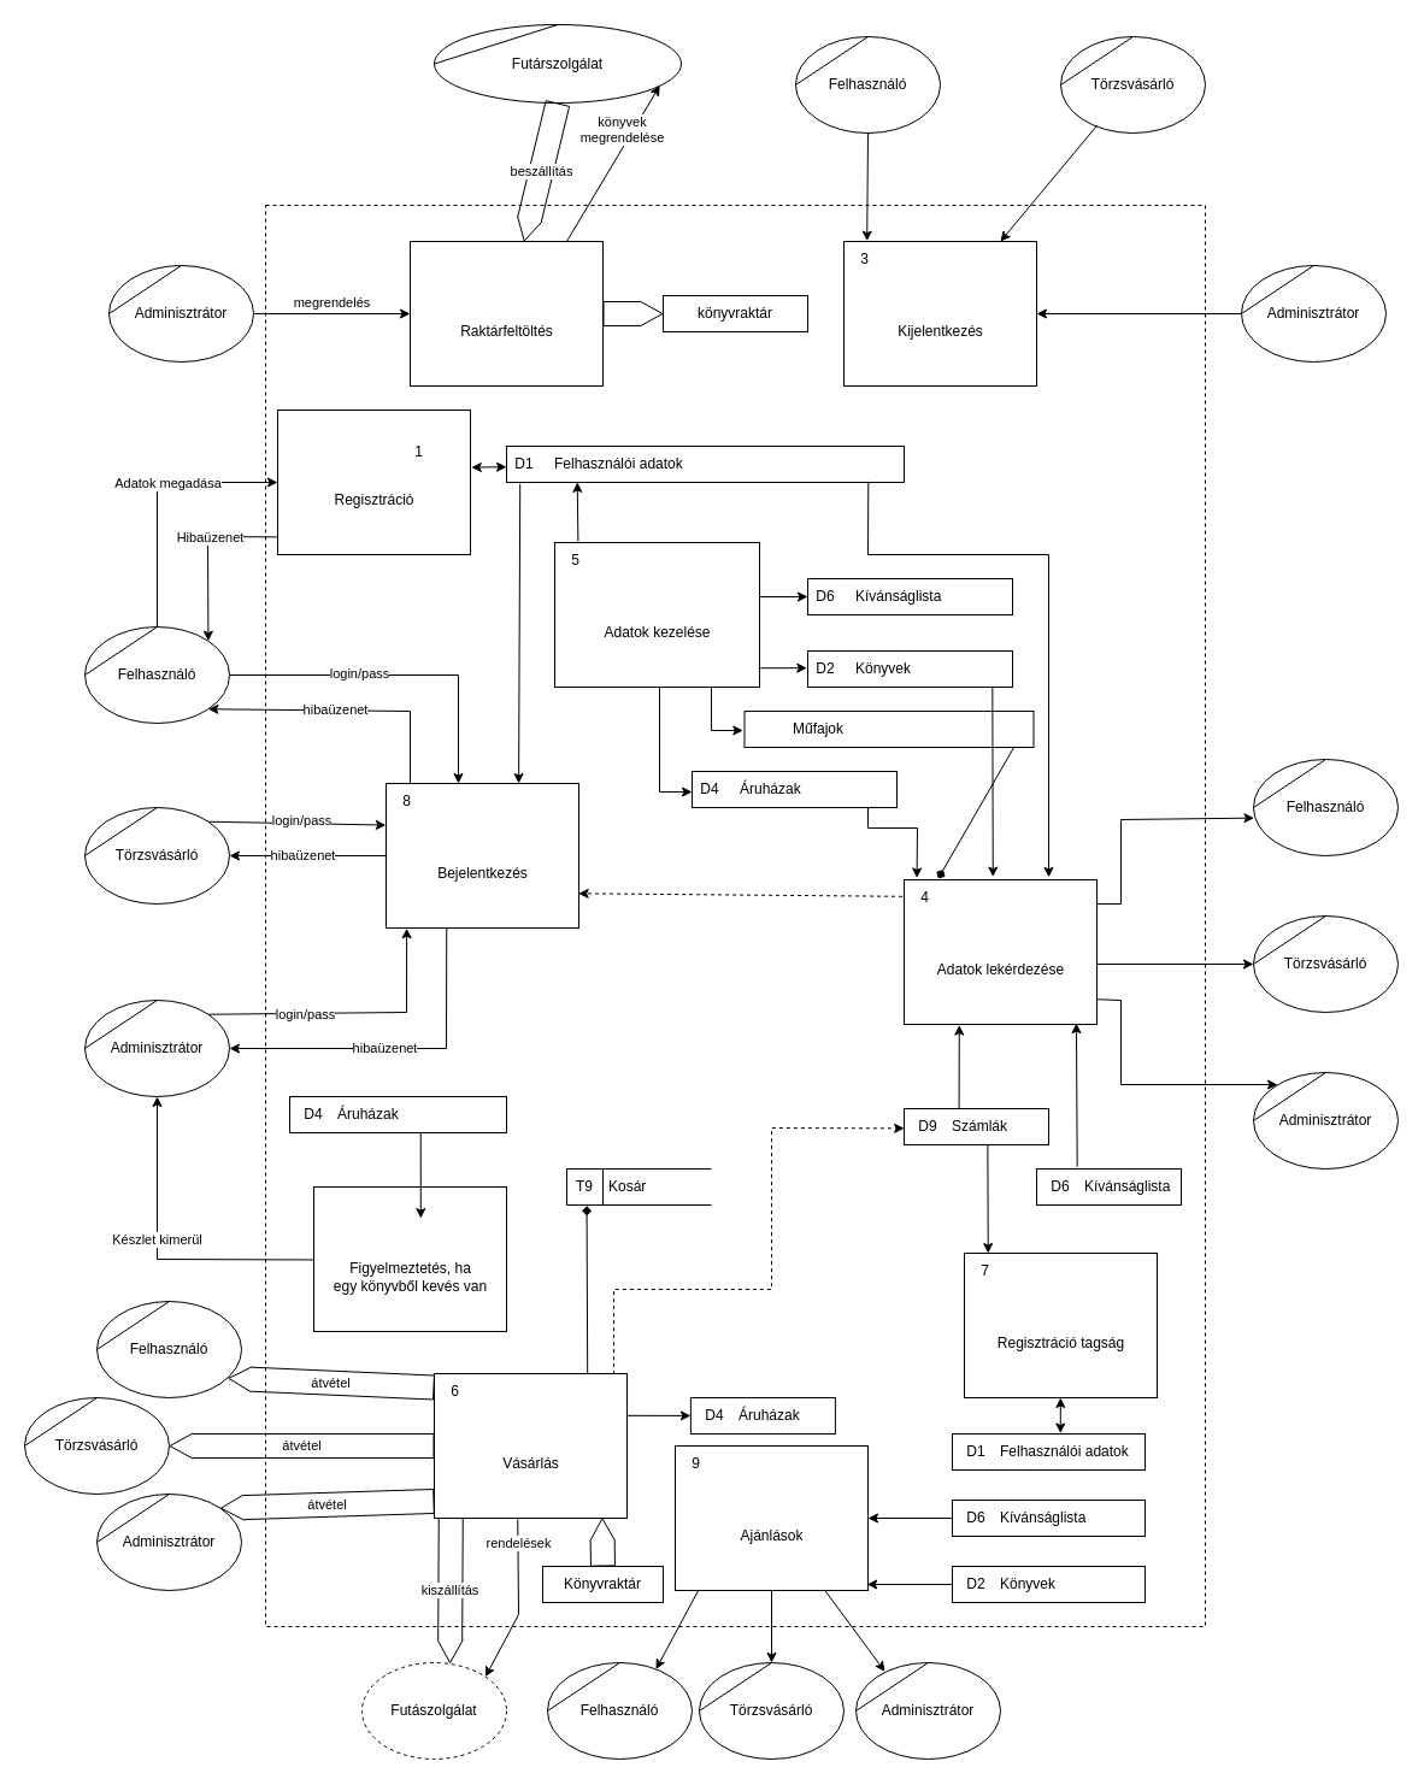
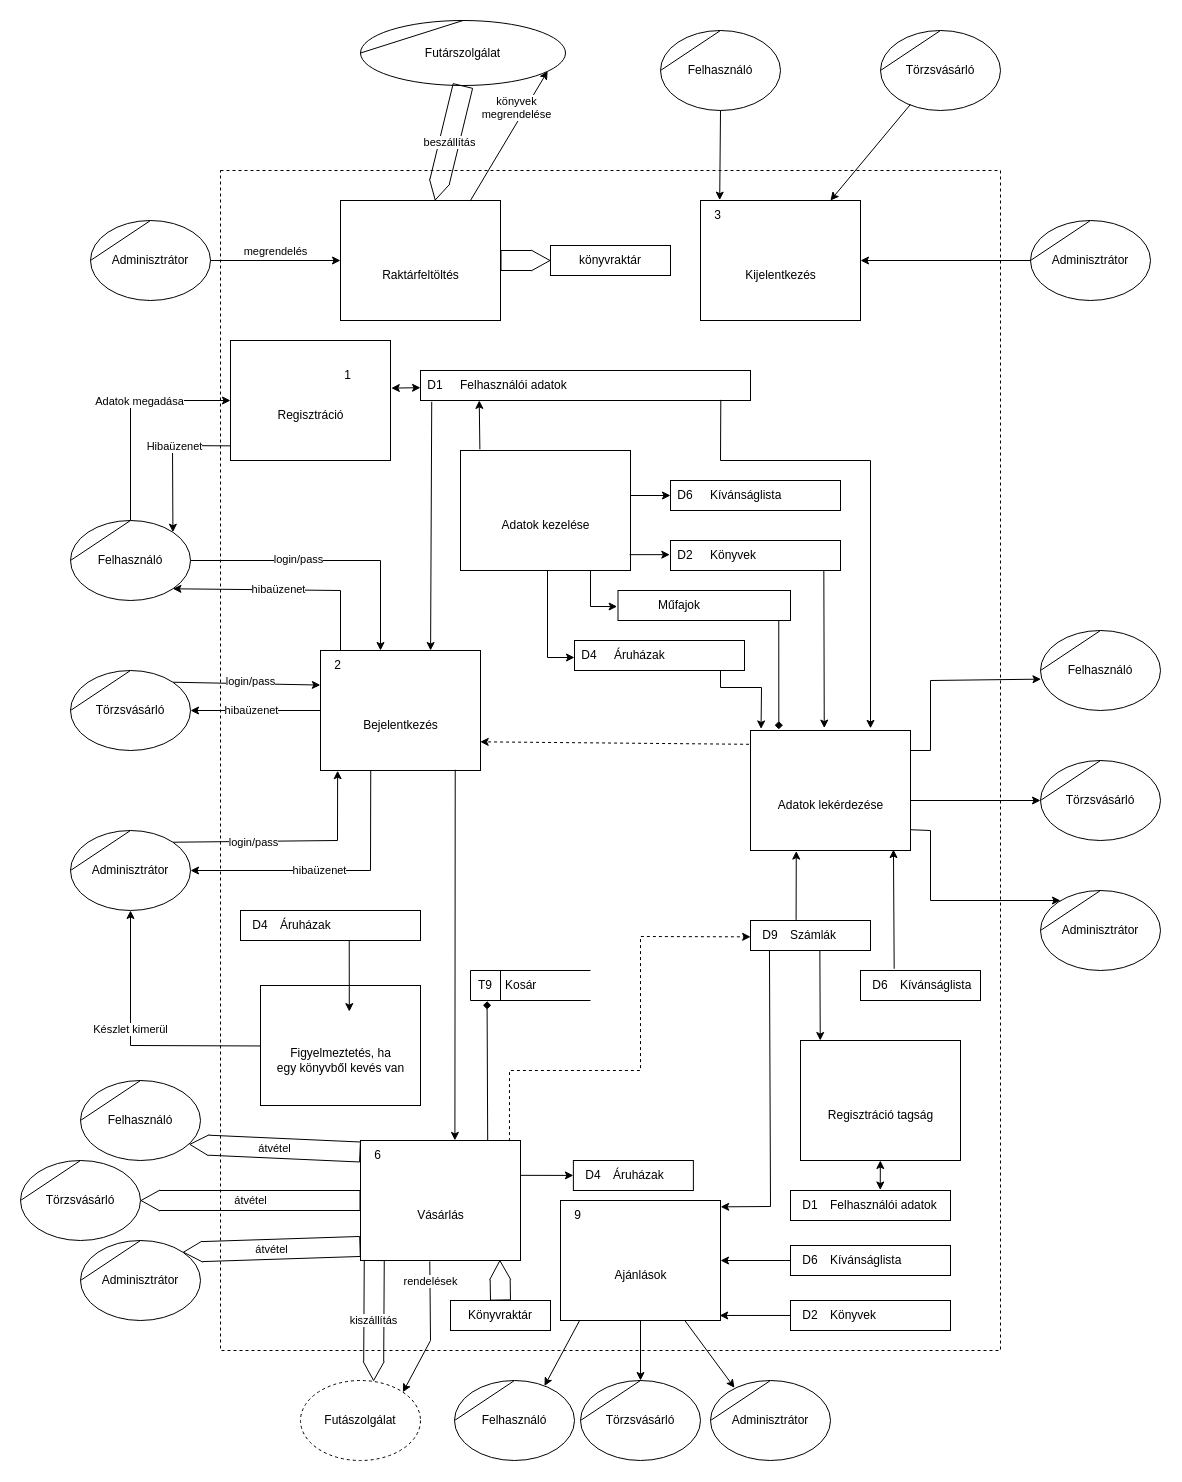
- <mxCell id="18" value="5" style="text;html=1;strokeColor=none;fillColor=none;align=center;verticalAlign=middle;whiteSpace=wrap;rounded=0;movable=0;resizable=0;rotatable=0;cloneable=0;deletable=0;connectable=0;allowArrows=0;pointerEvents=1;" parent="17" vertex="1"><mxGeometry width="35" height="30" as="geometry" /></mxCell>
- <mxCell id="8" value="Műfajok" style="html=1;dashed=0;whitespace=wrap;shape=mxgraph.dfd.dataStoreID2;align=left;spacingLeft=38;container=1;collapsible=0;autosize=0;" parent="2" vertex="1"><mxGeometry x="397.5" y="420" width="240" height="30" as="geometry" /></mxCell>
+ <mxCell id="8" value="Műfajok" style="html=1;dashed=0;whitespace=wrap;shape=mxgraph.dfd.dataStoreID2;align=left;spacingLeft=38;container=1;collapsible=0;autosize=0;" parent="2" vertex="1"><mxGeometry x="397.5" y="420" width="172.5" height="30" as="geometry" /></mxCell>
- <mxCell id="78" value="8" style="text;html=1;strokeColor=none;fillColor=none;align=center;verticalAlign=middle;whiteSpace=wrap;rounded=0;movable=0;resizable=0;rotatable=0;cloneable=0;deletable=0;connectable=0;allowArrows=0;pointerEvents=1;" parent="77" vertex="1"><mxGeometry width="35" height="30" as="geometry" /></mxCell>
+ <mxCell id="78" value="2" style="text;html=1;strokeColor=none;fillColor=none;align=center;verticalAlign=middle;whiteSpace=wrap;rounded=0;movable=0;resizable=0;rotatable=0;cloneable=0;deletable=0;connectable=0;allowArrows=0;pointerEvents=1;" parent="77" vertex="1"><mxGeometry width="35" height="30" as="geometry" /></mxCell>
- <mxCell id="14" value="4" style="text;html=1;strokeColor=none;fillColor=none;align=center;verticalAlign=middle;whiteSpace=wrap;rounded=0;movable=0;resizable=0;rotatable=0;cloneable=0;deletable=0;connectable=0;allowArrows=0;pointerEvents=1;" parent="13" vertex="1"><mxGeometry width="35" height="30" as="geometry" /></mxCell>
+ <mxCell id="108" value="" style="endArrow=classic;html=1;rounded=0;verticalAlign=bottom;exitX=0.842;exitY=0.994;exitDx=0;exitDy=0;exitPerimeter=0;startArrow=none;startFill=0;entryX=0.59;entryY=-0.001;entryDx=0;entryDy=0;entryPerimeter=0;" parent="1" source="77" edge="1" target="3"><mxGeometry width="50" height="50" relative="1" as="geometry"><mxPoint x="600" y="910" as="sourcePoint" /><mxPoint x="590" y="890" as="targetPoint" /><Array as="points" /></mxGeometry></mxCell>
- <mxCell id="39" value="7" style="text;html=1;strokeColor=none;fillColor=none;align=center;verticalAlign=middle;whiteSpace=wrap;rounded=0;movable=0;resizable=0;rotatable=0;cloneable=0;deletable=0;connectable=0;allowArrows=0;pointerEvents=1;" parent="38" vertex="1"><mxGeometry width="35" height="30" as="geometry" /></mxCell>
+ <mxCell id="66" value="" style="endArrow=classic;html=1;rounded=0;verticalAlign=bottom;exitX=0.158;exitY=1.01;exitDx=0;exitDy=0;exitPerimeter=0;entryX=1.001;entryY=0.053;entryDx=0;entryDy=0;entryPerimeter=0;" parent="2" source="44" target="29" edge="1"><mxGeometry width="50" height="50" relative="1" as="geometry"><mxPoint x="420" y="950" as="sourcePoint" /><mxPoint x="540" y="950" as="targetPoint" /><Array as="points"><mxPoint x="550" y="1036" /></Array></mxGeometry></mxCell>
